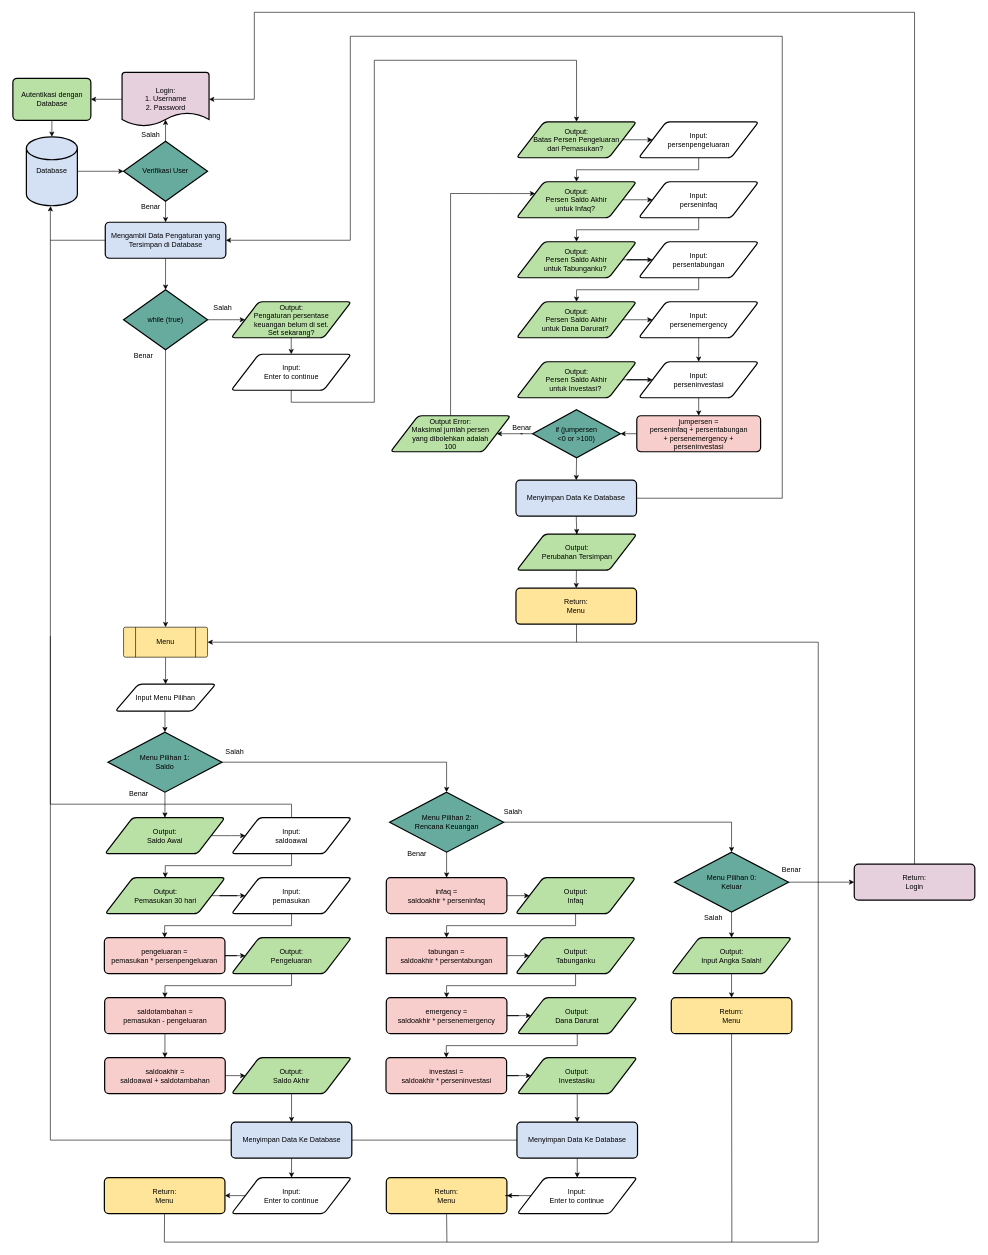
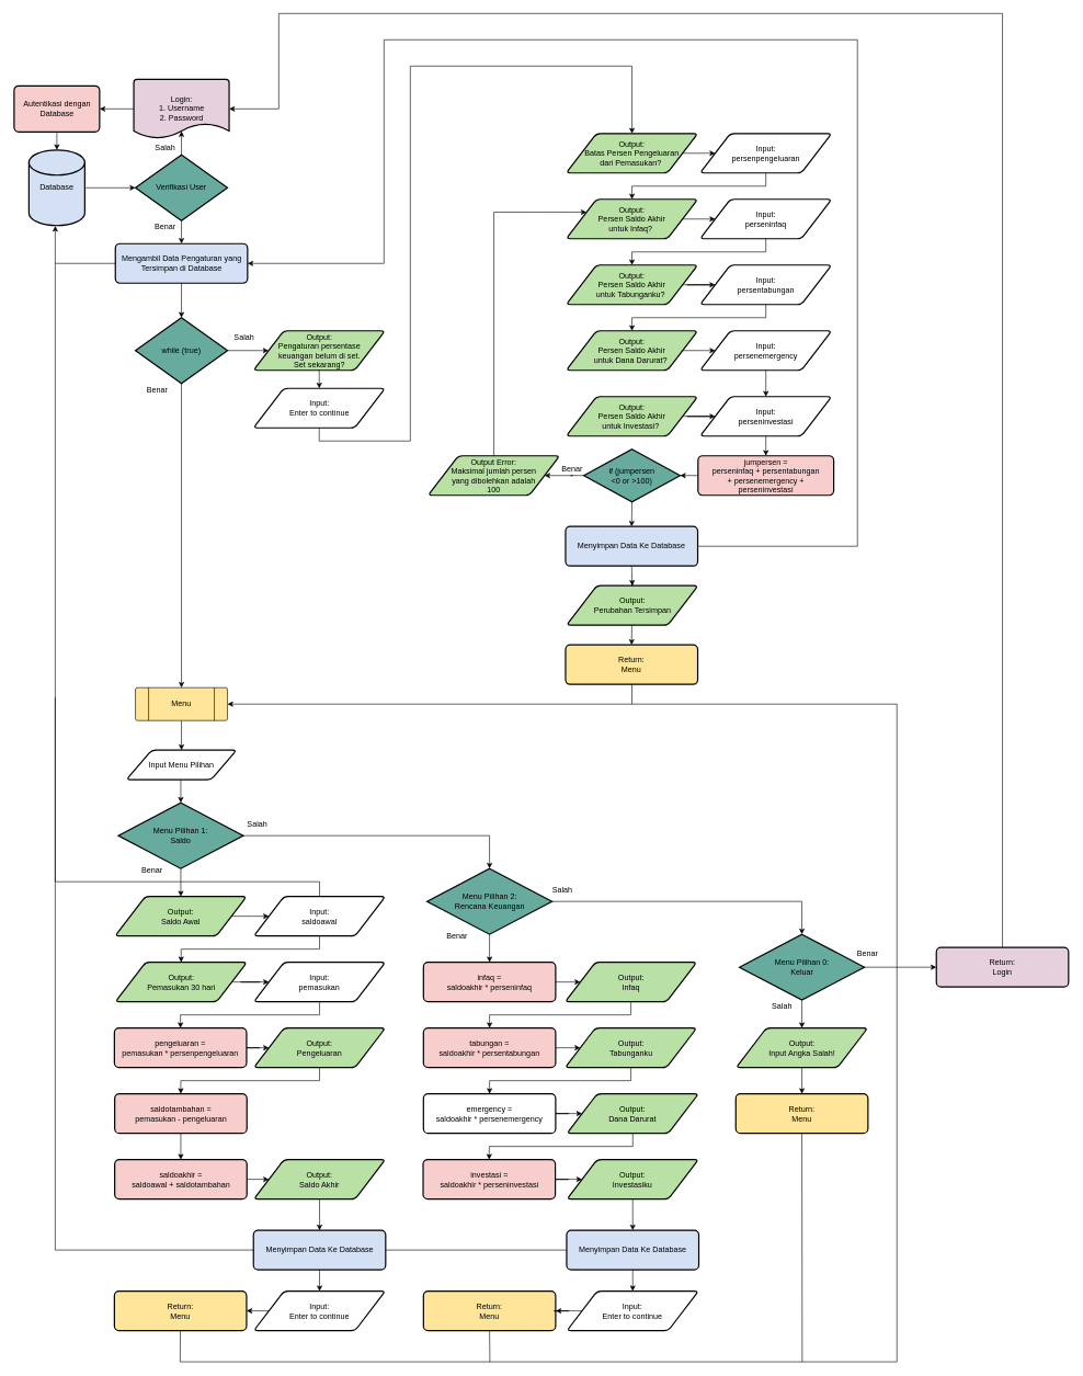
- <mxCell id="10" value="Autentikasi dengan Database" style="rounded=1;whiteSpace=wrap;html=1;absoluteArcSize=1;arcSize=14;strokeWidth=2;fillColor=#b9e0a5;" parent="1" vertex="1"><mxGeometry x="20.5" y="130" width="130" height="70" as="geometry" /></mxCell>
+ <mxCell id="10" value="Autentikasi dengan Database" style="rounded=1;whiteSpace=wrap;html=1;absoluteArcSize=1;arcSize=14;strokeWidth=2;fillColor=#F8CECC;" parent="1" vertex="1"><mxGeometry x="20.5" y="130" width="130" height="70" as="geometry" /></mxCell>
- <mxCell id="53" value="tabungan =&lt;br&gt;saldoakhir * persentabungan" style="whiteSpace=wrap;html=1;absoluteArcSize=1;arcSize=14;strokeWidth=2;fillColor=#F8CECC;rounded=0;" parent="1" vertex="1"><mxGeometry x="643" y="1562.5" width="201" height="60" as="geometry" /></mxCell>
+ <mxCell id="53" value="tabungan =&lt;br&gt;saldoakhir * persentabungan" style="rounded=1;whiteSpace=wrap;html=1;absoluteArcSize=1;arcSize=14;strokeWidth=2;fillColor=#F8CECC;" parent="1" vertex="1"><mxGeometry x="643" y="1562.5" width="201" height="60" as="geometry" /></mxCell>
- <mxCell id="59" value="emergency =&lt;br&gt;saldoakhir * persenemergency" style="rounded=1;whiteSpace=wrap;html=1;absoluteArcSize=1;arcSize=14;strokeWidth=2;fillColor=#F8CECC;" parent="1" vertex="1"><mxGeometry x="643" y="1662.5" width="201" height="60" as="geometry" /></mxCell>
+ <mxCell id="59" value="emergency =&lt;br&gt;saldoakhir * persenemergency" style="rounded=1;whiteSpace=wrap;html=1;absoluteArcSize=1;arcSize=14;strokeWidth=2;fillColor=#ffffff;" parent="1" vertex="1"><mxGeometry x="643" y="1662.5" width="201" height="60" as="geometry" /></mxCell>
